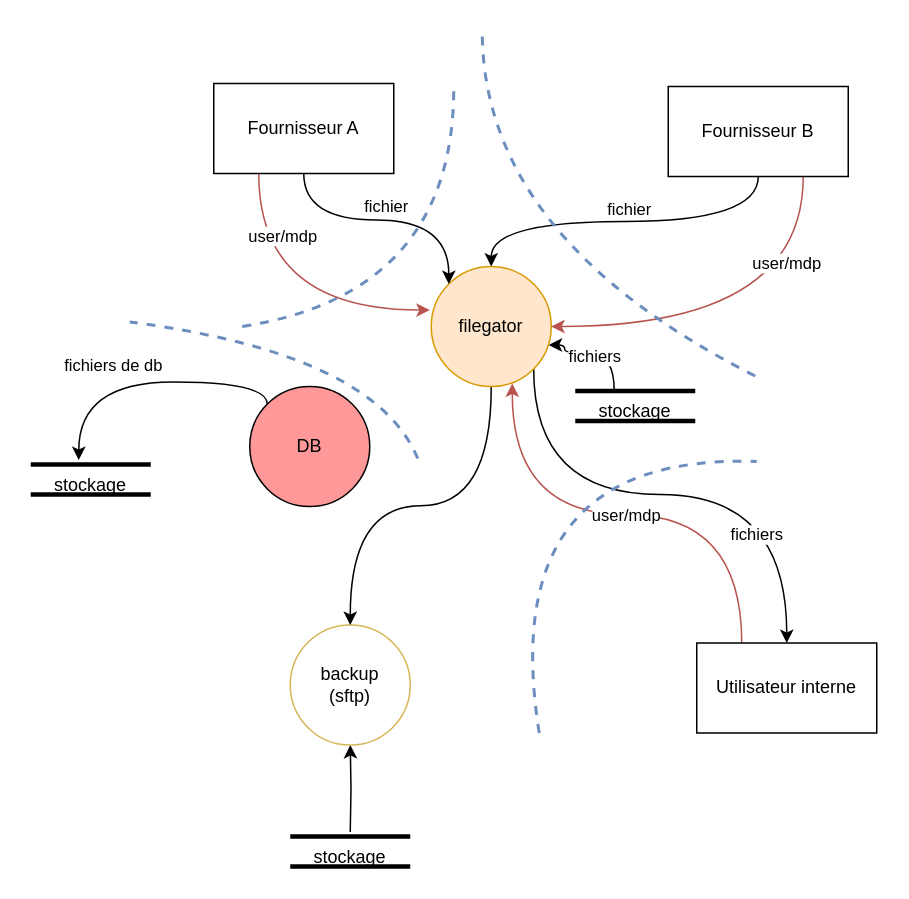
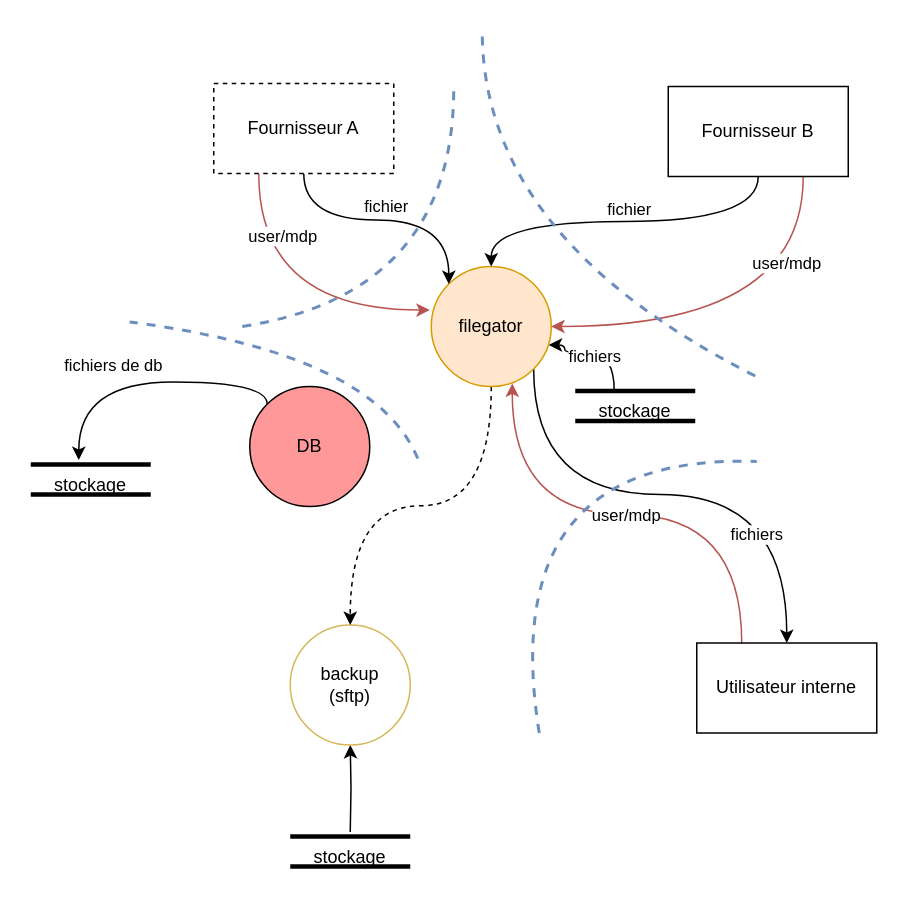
- <mxCell id="14" value="Fournisseur A" style="rounded=0;whiteSpace=wrap;html=1;" parent="1" vertex="1"><mxGeometry x="142" y="55" width="120" height="60" as="geometry" /></mxCell>
+ <mxCell id="14" value="Fournisseur A" style="rounded=0;whiteSpace=wrap;html=1;dashed=1;" parent="1" vertex="1"><mxGeometry x="142" y="55" width="120" height="60" as="geometry" /></mxCell>
- <mxCell id="4" style="edgeStyle=orthogonalEdgeStyle;curved=1;orthogonalLoop=1;jettySize=auto;html=1;exitX=0.5;exitY=1;exitDx=0;exitDy=0;entryX=0.5;entryY=0;entryDx=0;entryDy=0;" parent="1" source="9" target="3" edge="1"><mxGeometry relative="1" as="geometry" /></mxCell>
+ <mxCell id="4" style="edgeStyle=orthogonalEdgeStyle;curved=1;orthogonalLoop=1;jettySize=auto;html=1;exitX=0.5;exitY=1;exitDx=0;exitDy=0;entryX=0.5;entryY=0;entryDx=0;entryDy=0;dashed=1;" parent="1" source="9" target="3" edge="1"><mxGeometry relative="1" as="geometry" /></mxCell>
